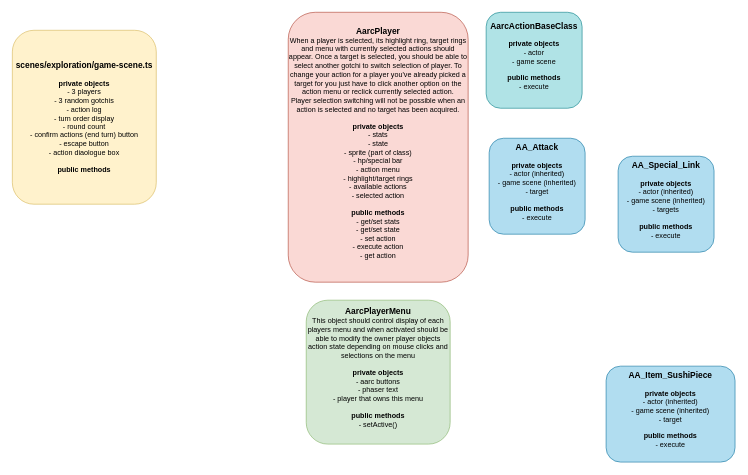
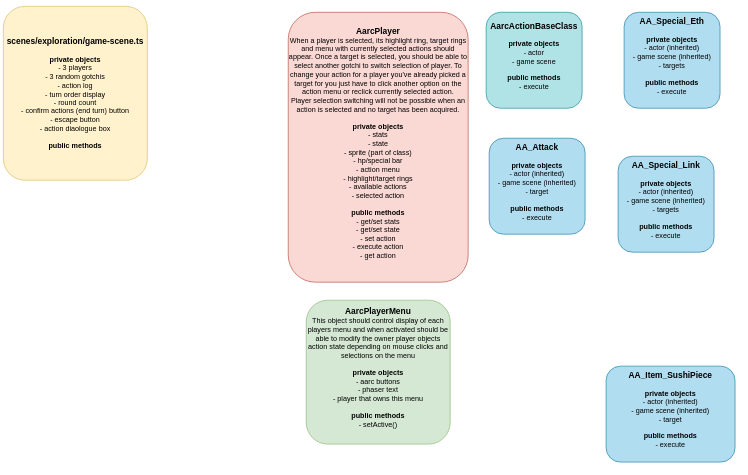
+ <mxCell id="6" value="&lt;b&gt;&lt;font style=&quot;font-size: 14px&quot;&gt;AA_Special_Eth&lt;/font&gt;&lt;/b&gt;&lt;br&gt;&lt;br&gt;&lt;span&gt;&lt;b&gt;private objects&lt;/b&gt;&lt;/span&gt;&lt;br&gt;&lt;span&gt;- actor (inherited)&lt;br&gt;&lt;/span&gt;- game scene (inherited)&lt;br&gt;- targets&lt;br&gt;&lt;br&gt;&lt;span&gt;&lt;b&gt;public methods&lt;/b&gt;&lt;br&gt;- execute&lt;br&gt;&lt;br&gt;&lt;/span&gt;" style="rounded=1;whiteSpace=wrap;html=1;fillColor=#b1ddf0;strokeColor=#10739e;" parent="1" vertex="1"><mxGeometry x="1040" y="20" width="160" height="160" as="geometry" /></mxCell>
- <mxCell id="2" value="&lt;b&gt;&lt;font style=&quot;font-size: 14px&quot;&gt;scenes/exploration/game-scene.ts&lt;/font&gt;&lt;/b&gt;&lt;br&gt;&lt;br&gt;&lt;b&gt;private objects&lt;/b&gt;&lt;br&gt;- 3 players&lt;br&gt;- 3 random gotchis&lt;br&gt;- action log&lt;br&gt;- turn order display&lt;br&gt;- round count&lt;br&gt;- confirm actions (end turn) button&lt;br&gt;- escape button&lt;br&gt;- action diaologue box&lt;br&gt;&lt;br&gt;&lt;b&gt;public methods&lt;/b&gt;" style="rounded=1;whiteSpace=wrap;html=1;fillColor=#fff2cc;strokeColor=#d6b656;" parent="1" vertex="1"><mxGeometry x="20" y="50" width="240" height="290" as="geometry" /></mxCell>
+ <mxCell id="2" value="&lt;b&gt;&lt;font style=&quot;font-size: 14px&quot;&gt;scenes/exploration/game-scene.ts&lt;/font&gt;&lt;/b&gt;&lt;br&gt;&lt;br&gt;&lt;b&gt;private objects&lt;/b&gt;&lt;br&gt;- 3 players&lt;br&gt;- 3 random gotchis&lt;br&gt;- action log&lt;br&gt;- turn order display&lt;br&gt;- round count&lt;br&gt;- confirm actions (end turn) button&lt;br&gt;- escape button&lt;br&gt;- action diaologue box&lt;br&gt;&lt;br&gt;&lt;b&gt;public methods&lt;/b&gt;" style="rounded=1;whiteSpace=wrap;html=1;fillColor=#fff2cc;strokeColor=#d6b656;" parent="1" vertex="1"><mxGeometry x="5" y="10" width="240" height="290" as="geometry" /></mxCell>
